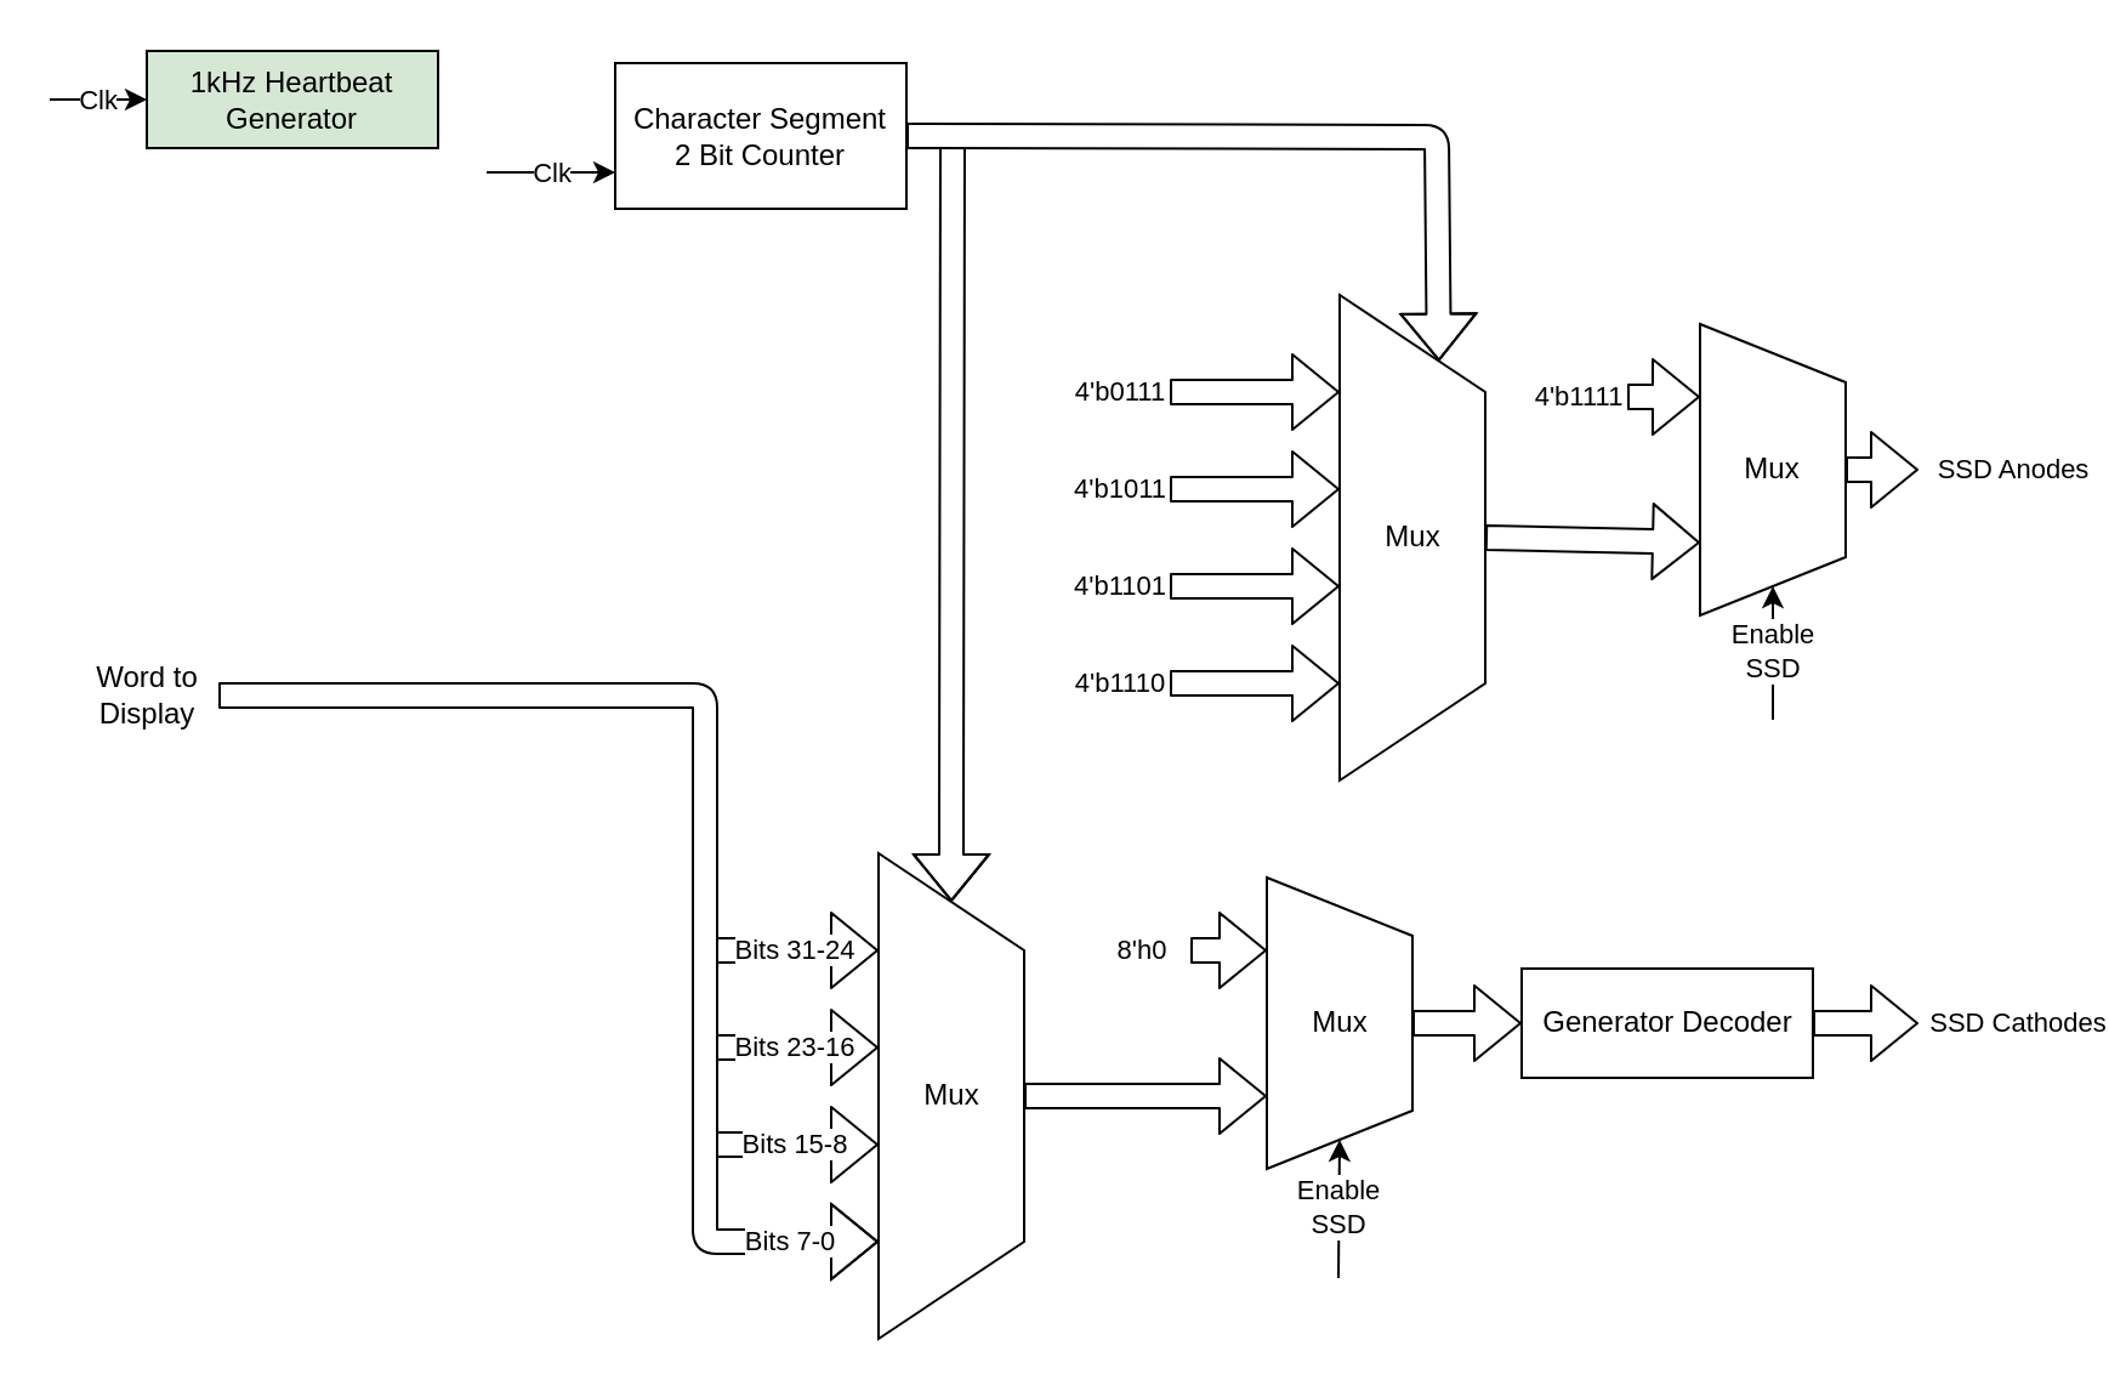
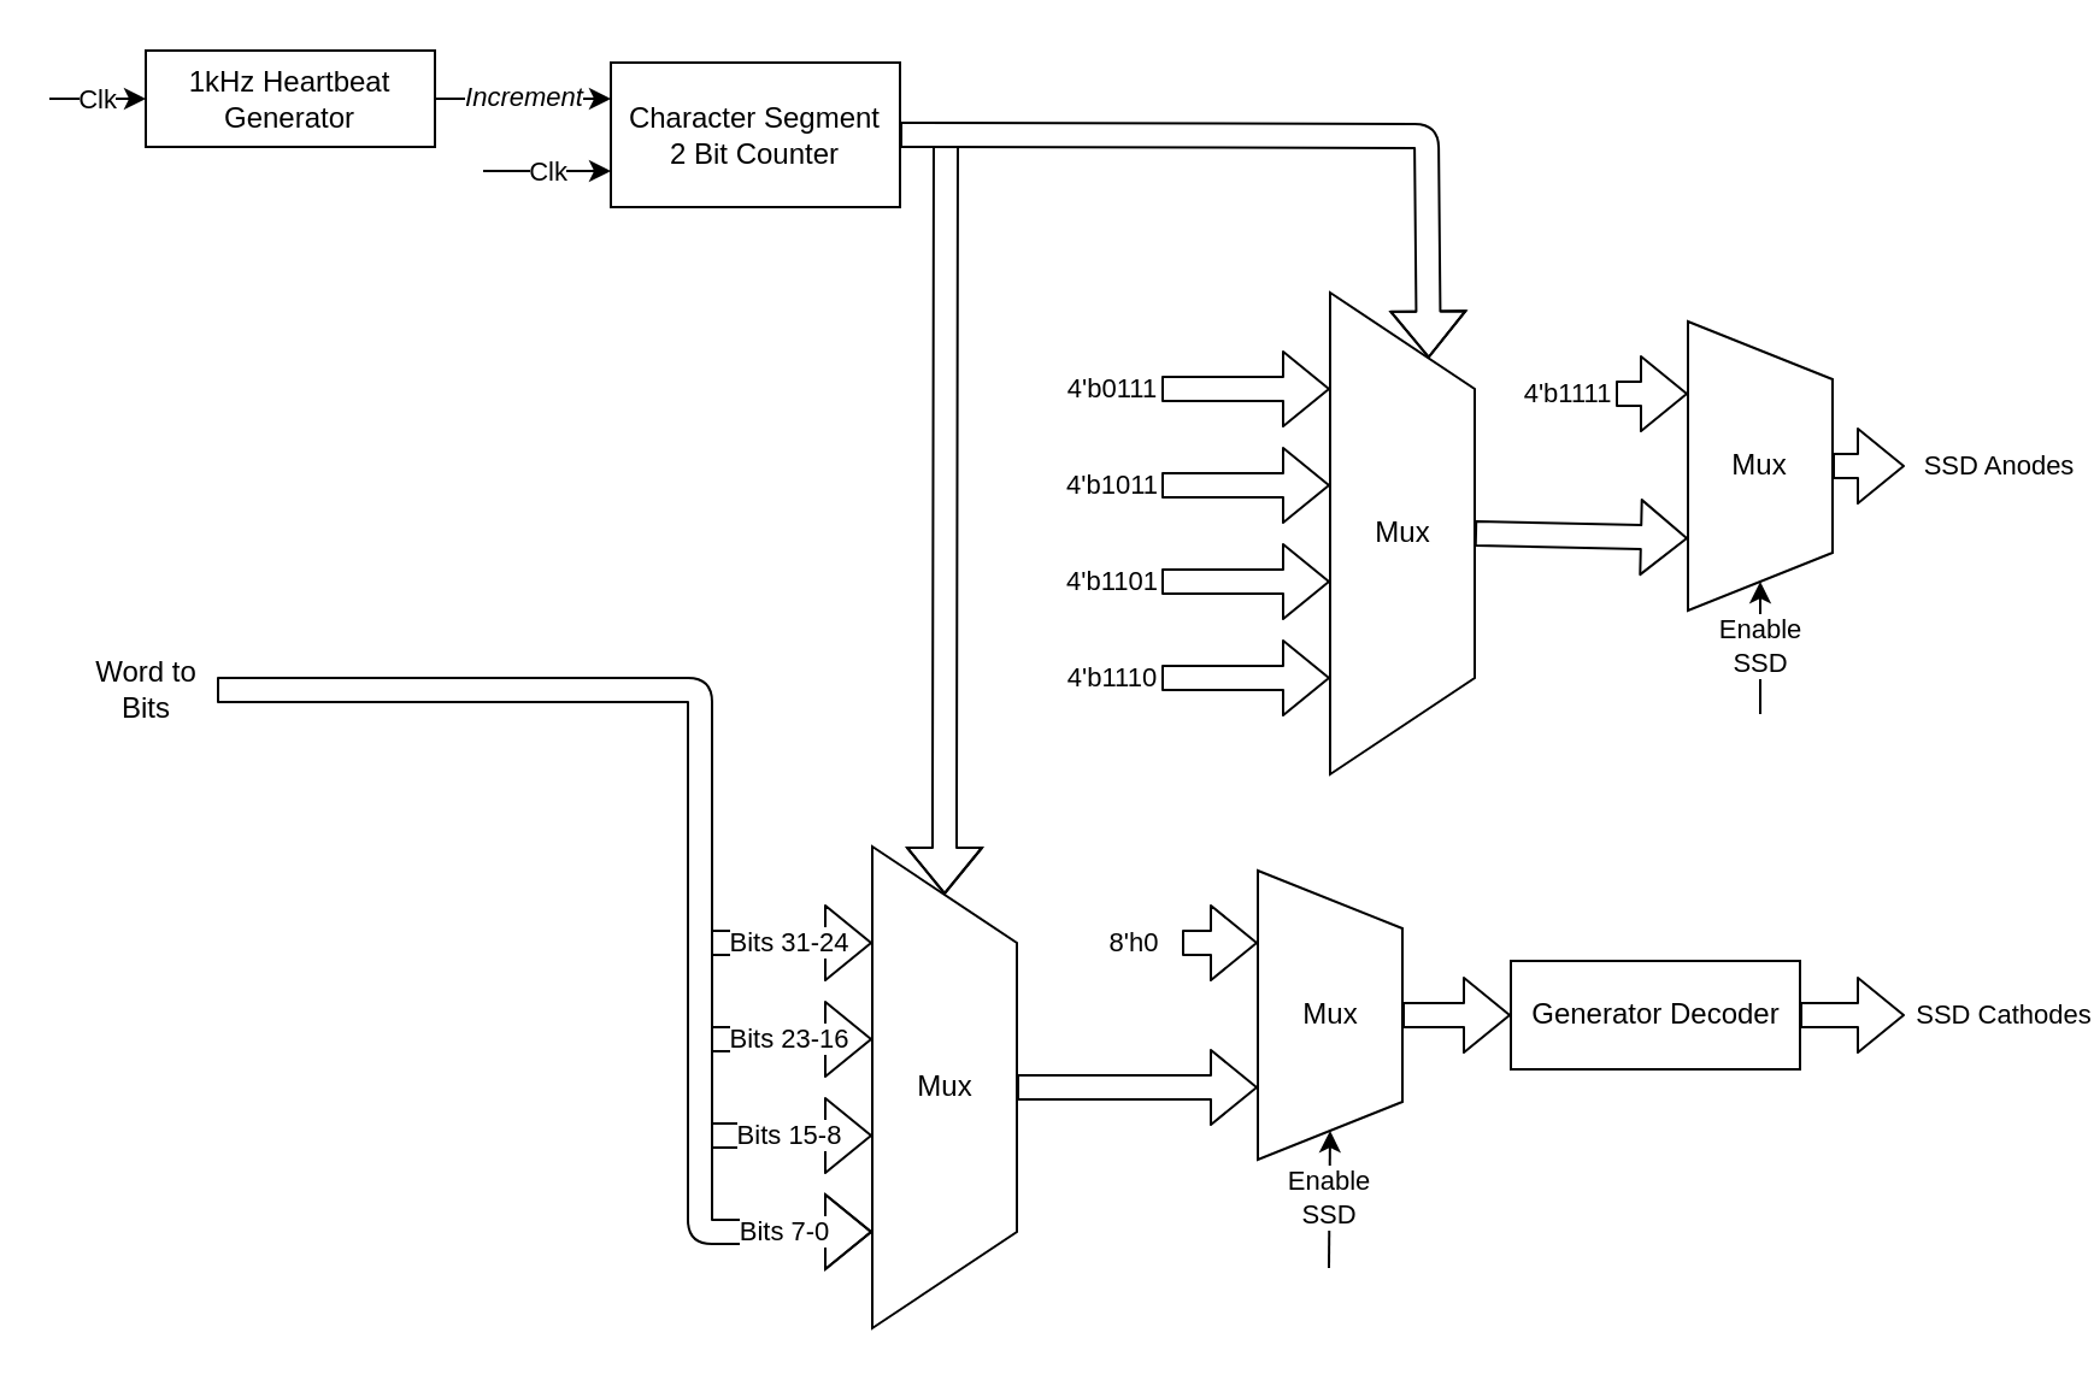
- <mxCell id="4" value="1kHz Heartbeat&lt;br&gt;Generator&lt;br&gt;" parent="2" style="rounded=0;whiteSpace=wrap;html=1;fillColor=#d5e8d4;" vertex="1"><mxGeometry as="geometry" width="120" height="40" x="40" /></mxCell>
+ <mxCell id="4" value="1kHz Heartbeat&lt;br&gt;Generator&lt;br&gt;" parent="2" style="rounded=0;whiteSpace=wrap;html=1;" vertex="1"><mxGeometry as="geometry" width="120" height="40" x="40" /></mxCell>
+ <mxCell id="5" value="Increment" parent="2" style="endArrow=classic;html=1;fontStyle=2;entryX=0;entryY=0.25;entryDx=0;entryDy=0;exitX=1;exitY=0.5;exitDx=0;exitDy=0;" edge="1" source="4" target="3"><mxGeometry as="geometry" width="50" height="50" relative="1"><mxPoint as="sourcePoint" x="150" y="145" /><mxPoint as="targetPoint" x="200" y="95" /></mxGeometry></mxCell>
- <mxCell id="26" value="Word to Display&lt;br&gt;" parent="1" style="text;html=1;strokeColor=none;fillColor=none;align=center;verticalAlign=middle;whiteSpace=wrap;rounded=0;" vertex="1"><mxGeometry as="geometry" width="59" height="20" x="30.5" y="276" /></mxCell>
+ <mxCell id="26" value="Word to Bits&lt;br&gt;" parent="1" style="text;html=1;strokeColor=none;fillColor=none;align=center;verticalAlign=middle;whiteSpace=wrap;rounded=0;" vertex="1"><mxGeometry as="geometry" width="59" height="20" x="30.5" y="276" /></mxCell>
